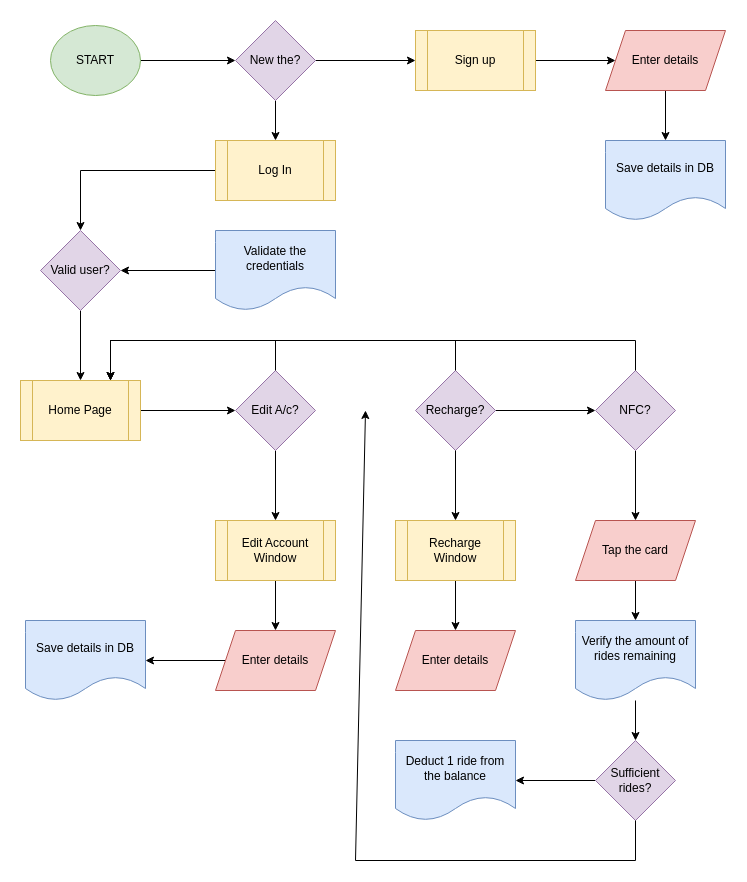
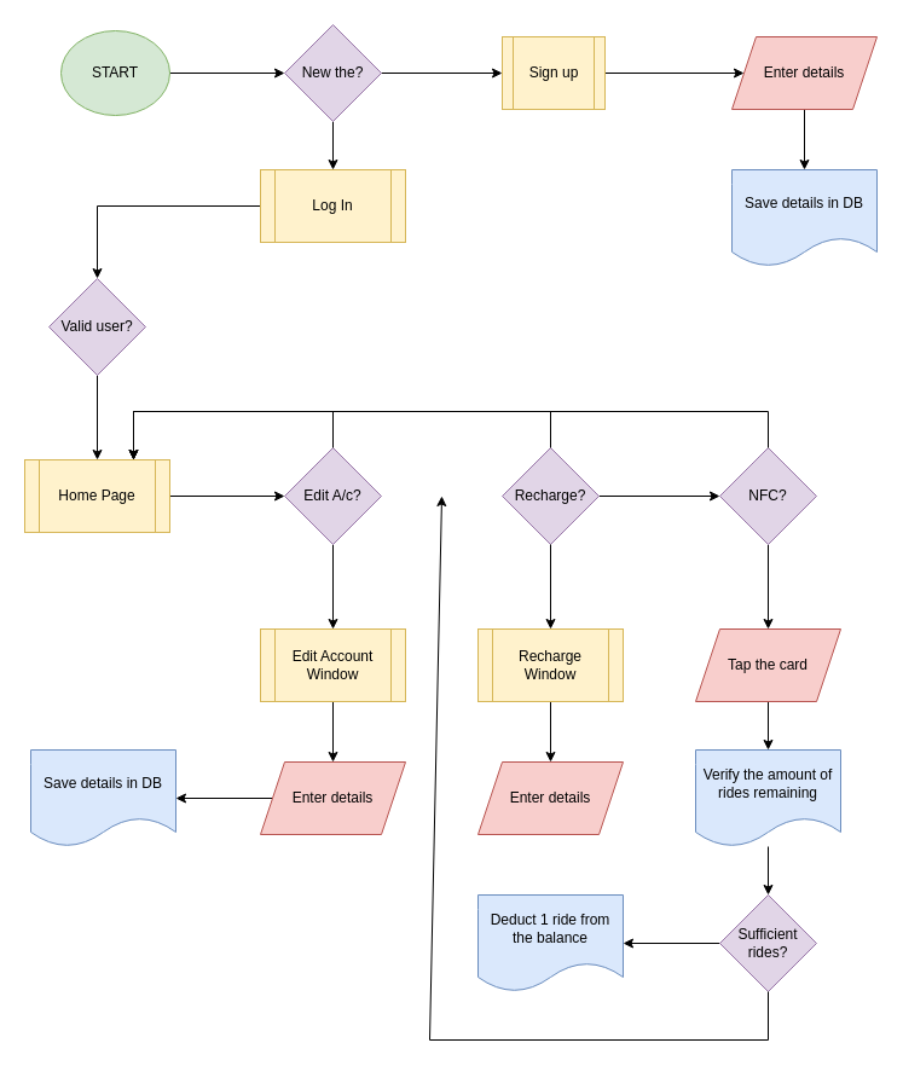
- <mxCell id="8" value="Sign up" style="shape=process;whiteSpace=wrap;html=1;backgroundOutline=1;fillColor=#fff2cc;strokeColor=#d6b656;" vertex="1" parent="1"><mxGeometry x="415" y="30" width="120" height="60" as="geometry" /></mxCell>
+ <mxCell id="8" value="Sign up" style="shape=process;whiteSpace=wrap;html=1;backgroundOutline=1;fillColor=#fff2cc;strokeColor=#d6b656;" vertex="1" parent="1"><mxGeometry x="415" y="30" width="85" height="60" as="geometry" /></mxCell>
- <mxCell id="32" value="" style="edgeStyle=orthogonalEdgeStyle;rounded=0;orthogonalLoop=1;jettySize=auto;html=1;" edge="1" parent="1" source="33" target="12"><mxGeometry relative="1" as="geometry" /></mxCell>
- <mxCell id="33" value="Validate the credentials" style="shape=document;whiteSpace=wrap;html=1;boundedLbl=1;fillColor=#dae8fc;strokeColor=#6c8ebf;" vertex="1" parent="1"><mxGeometry x="215" y="230" width="120" height="80" as="geometry" /></mxCell>
